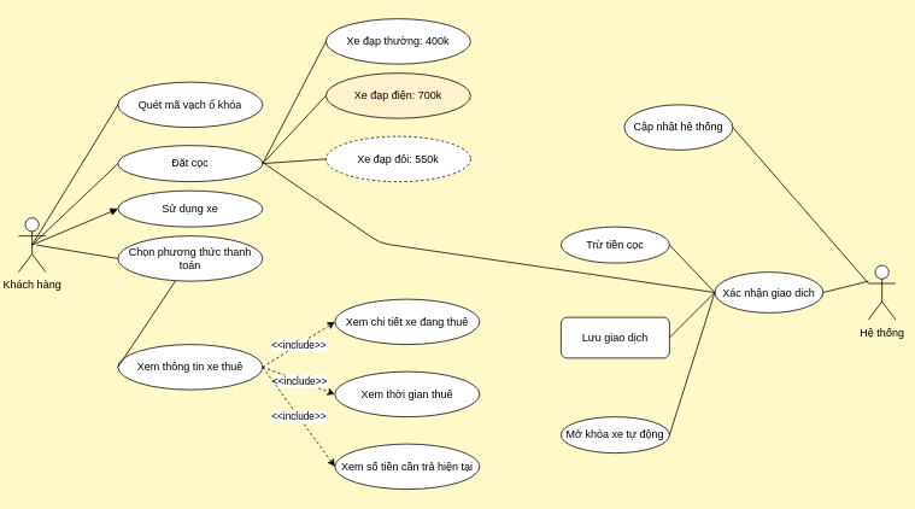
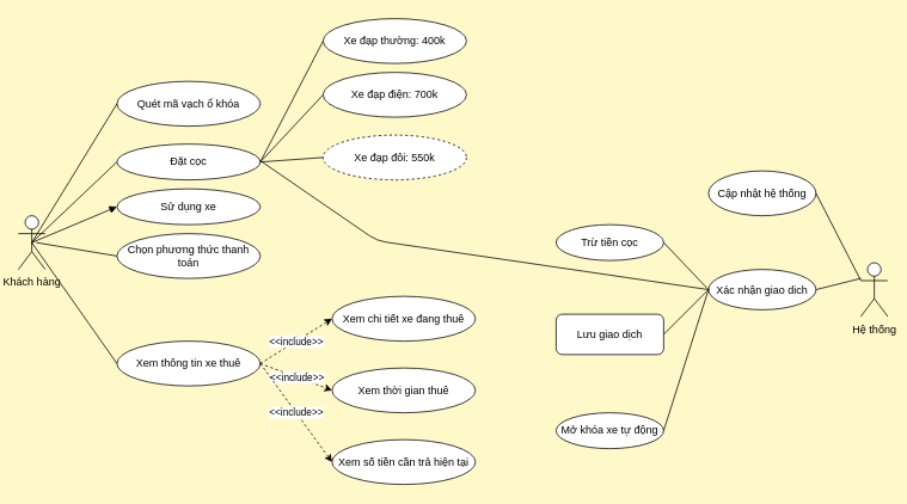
- <mxCell id="12" value="Xe đạp điện: 700k" style="ellipse;whiteSpace=wrap;html=1;fillColor=#fff2cc;" parent="1" vertex="1"><mxGeometry x="360" y="80" width="160" height="50" as="geometry" /></mxCell>
+ <mxCell id="12" value="Xe đạp điện: 700k" style="ellipse;whiteSpace=wrap;html=1;" parent="1" vertex="1"><mxGeometry x="360" y="80" width="160" height="50" as="geometry" /></mxCell>
- <mxCell id="37" value="Cập nhật hệ thống" style="ellipse;whiteSpace=wrap;html=1;" vertex="1" parent="1"><mxGeometry x="690" y="115" width="120" height="50" as="geometry" /></mxCell>
+ <mxCell id="37" value="Cập nhật hệ thống" style="ellipse;whiteSpace=wrap;html=1;" vertex="1" parent="1"><mxGeometry x="790" y="190" width="120" height="50" as="geometry" /></mxCell>
- <mxCell id="17" value="" style="endArrow=none;html=1;shadow=0;exitX=0;exitY=0.5;exitDx=0;exitDy=0;" edge="1" parent="1" source="7" target="3"><mxGeometry width="50" height="50" relative="1" as="geometry"><mxPoint x="400" y="370" as="sourcePoint" /><mxPoint x="50" y="220" as="targetPoint" /></mxGeometry></mxCell>
+ <mxCell id="17" value="" style="endArrow=none;html=1;shadow=0;exitX=0;exitY=0.5;exitDx=0;exitDy=0;entryX=0.5;entryY=0.5;entryDx=0;entryDy=0;entryPerimeter=0;" edge="1" parent="1" source="7" target="2"><mxGeometry width="50" height="50" relative="1" as="geometry"><mxPoint x="400" y="370" as="sourcePoint" /><mxPoint x="50" y="220" as="targetPoint" /></mxGeometry></mxCell>
